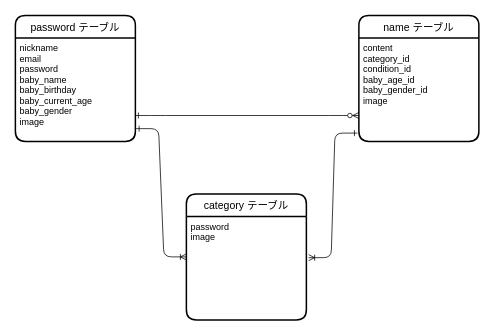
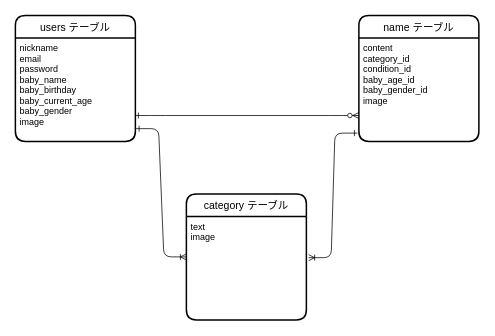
- <mxCell id="2" value="password テーブル" style="swimlane;childLayout=stackLayout;horizontal=1;startSize=30;horizontalStack=0;rounded=1;fontSize=14;fontStyle=0;strokeWidth=2;resizeParent=0;resizeLast=1;shadow=0;dashed=0;align=center;" vertex="1" parent="1"><mxGeometry x="20" y="20" width="160" height="168" as="geometry" /></mxCell>
+ <mxCell id="2" value="users テーブル" style="swimlane;childLayout=stackLayout;horizontal=1;startSize=30;horizontalStack=0;rounded=1;fontSize=14;fontStyle=0;strokeWidth=2;resizeParent=0;resizeLast=1;shadow=0;dashed=0;align=center;" vertex="1" parent="1"><mxGeometry x="20" y="20" width="160" height="168" as="geometry" /></mxCell>
- <mxCell id="8" value="password&#10;image" style="align=left;strokeColor=none;fillColor=none;spacingLeft=4;fontSize=12;verticalAlign=top;resizable=0;rotatable=0;part=1;" vertex="1" parent="7"><mxGeometry y="30" width="160" height="138" as="geometry" /></mxCell>
+ <mxCell id="8" value="text&#10;image" style="align=left;strokeColor=none;fillColor=none;spacingLeft=4;fontSize=12;verticalAlign=top;resizable=0;rotatable=0;part=1;" vertex="1" parent="7"><mxGeometry y="30" width="160" height="138" as="geometry" /></mxCell>
